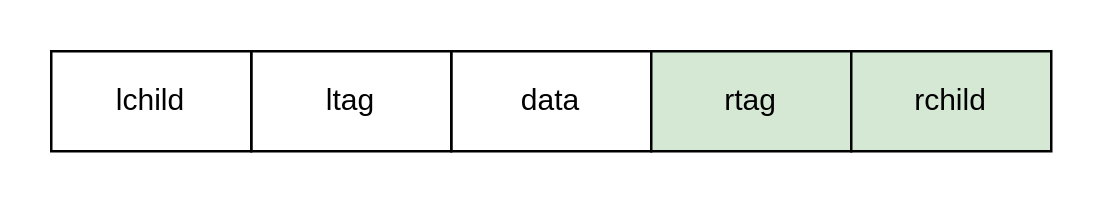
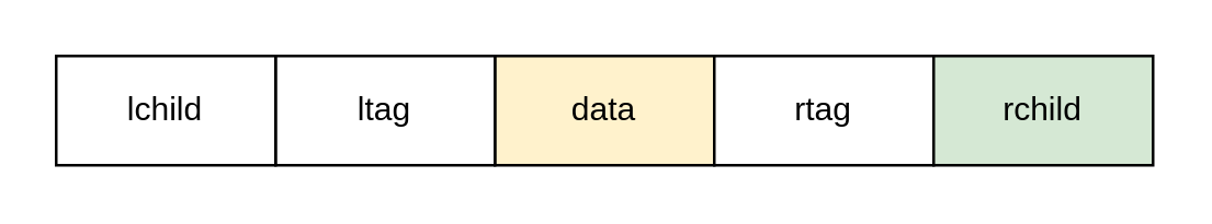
- <mxCell id="2" value="data" style="rounded=0;whiteSpace=wrap;html=1;" vertex="1" parent="1"><mxGeometry x="180" y="20" width="80" height="40" as="geometry" /></mxCell>
+ <mxCell id="2" value="data" style="rounded=0;whiteSpace=wrap;html=1;fillColor=#fff2cc;" vertex="1" parent="1"><mxGeometry x="180" y="20" width="80" height="40" as="geometry" /></mxCell>
- <mxCell id="3" value="rtag" style="rounded=0;whiteSpace=wrap;html=1;fillColor=#d5e8d4;" vertex="1" parent="1"><mxGeometry x="260" y="20" width="80" height="40" as="geometry" /></mxCell>
+ <mxCell id="3" value="rtag" style="rounded=0;whiteSpace=wrap;html=1;" vertex="1" parent="1"><mxGeometry x="260" y="20" width="80" height="40" as="geometry" /></mxCell>
